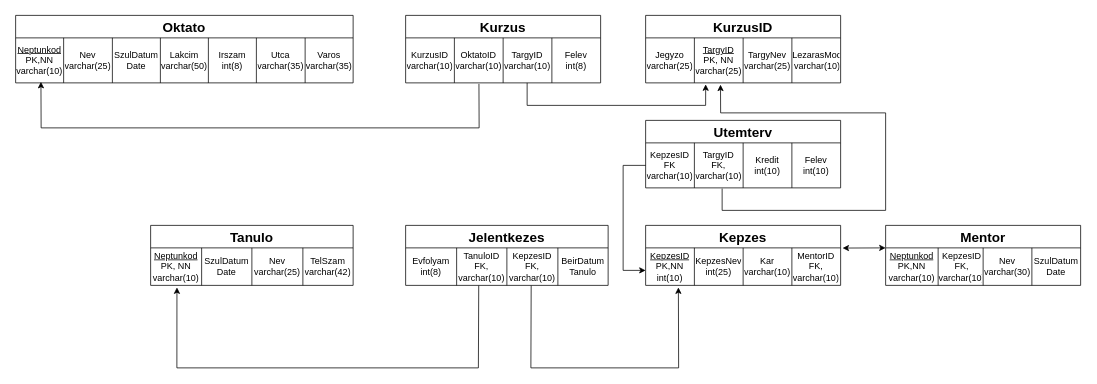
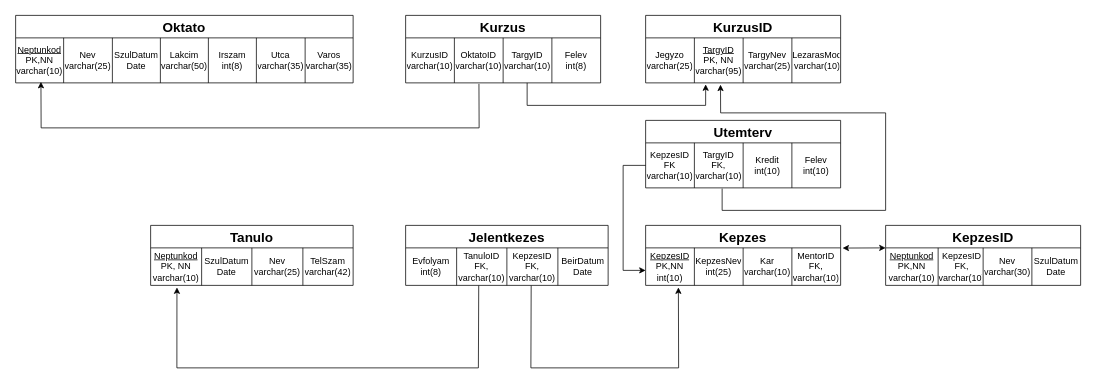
- <mxCell id="35" value="&lt;div&gt;&lt;u&gt;TargyID&lt;/u&gt;&lt;/div&gt;&lt;div&gt;PK, NN&lt;/div&gt;&lt;div&gt;varchar(25)&lt;br&gt;&lt;/div&gt;" style="shape=partialRectangle;html=1;whiteSpace=wrap;connectable=0;strokeColor=inherit;overflow=hidden;fillColor=none;top=0;left=0;bottom=0;right=0;pointerEvents=1;" parent="33" vertex="1"><mxGeometry x="65" width="65" height="60" as="geometry"><mxRectangle width="65" height="60" as="alternateBounds" /></mxGeometry></mxCell>
+ <mxCell id="35" value="&lt;div&gt;&lt;u&gt;TargyID&lt;/u&gt;&lt;/div&gt;&lt;div&gt;PK, NN&lt;/div&gt;&lt;div&gt;varchar(95)&lt;br&gt;&lt;/div&gt;" style="shape=partialRectangle;html=1;whiteSpace=wrap;connectable=0;strokeColor=inherit;overflow=hidden;fillColor=none;top=0;left=0;bottom=0;right=0;pointerEvents=1;" parent="33" vertex="1"><mxGeometry x="65" width="65" height="60" as="geometry"><mxRectangle width="65" height="60" as="alternateBounds" /></mxGeometry></mxCell>
- <mxCell id="20" value="Mentor" style="shape=table;startSize=30;container=1;collapsible=0;childLayout=tableLayout;fontStyle=1;fontSize=18;" parent="1" vertex="1"><mxGeometry x="1180" y="300" width="260" height="80" as="geometry" /></mxCell>
+ <mxCell id="20" value="KepzesID" style="shape=table;startSize=30;container=1;collapsible=0;childLayout=tableLayout;fontStyle=1;fontSize=18;" parent="1" vertex="1"><mxGeometry x="1180" y="300" width="260" height="80" as="geometry" /></mxCell>
- <mxCell id="19" value="&lt;div&gt;BeirDatum&lt;/div&gt;Tanulo" style="shape=partialRectangle;html=1;whiteSpace=wrap;connectable=0;strokeColor=inherit;overflow=hidden;fillColor=none;top=0;left=0;bottom=0;right=0;pointerEvents=1;" parent="15" vertex="1"><mxGeometry x="203" width="67" height="50" as="geometry"><mxRectangle width="67" height="50" as="alternateBounds" /></mxGeometry></mxCell>
+ <mxCell id="19" value="&lt;div&gt;BeirDatum&lt;/div&gt;Date" style="shape=partialRectangle;html=1;whiteSpace=wrap;connectable=0;strokeColor=inherit;overflow=hidden;fillColor=none;top=0;left=0;bottom=0;right=0;pointerEvents=1;" parent="15" vertex="1"><mxGeometry x="203" width="67" height="50" as="geometry"><mxRectangle width="67" height="50" as="alternateBounds" /></mxGeometry></mxCell>
